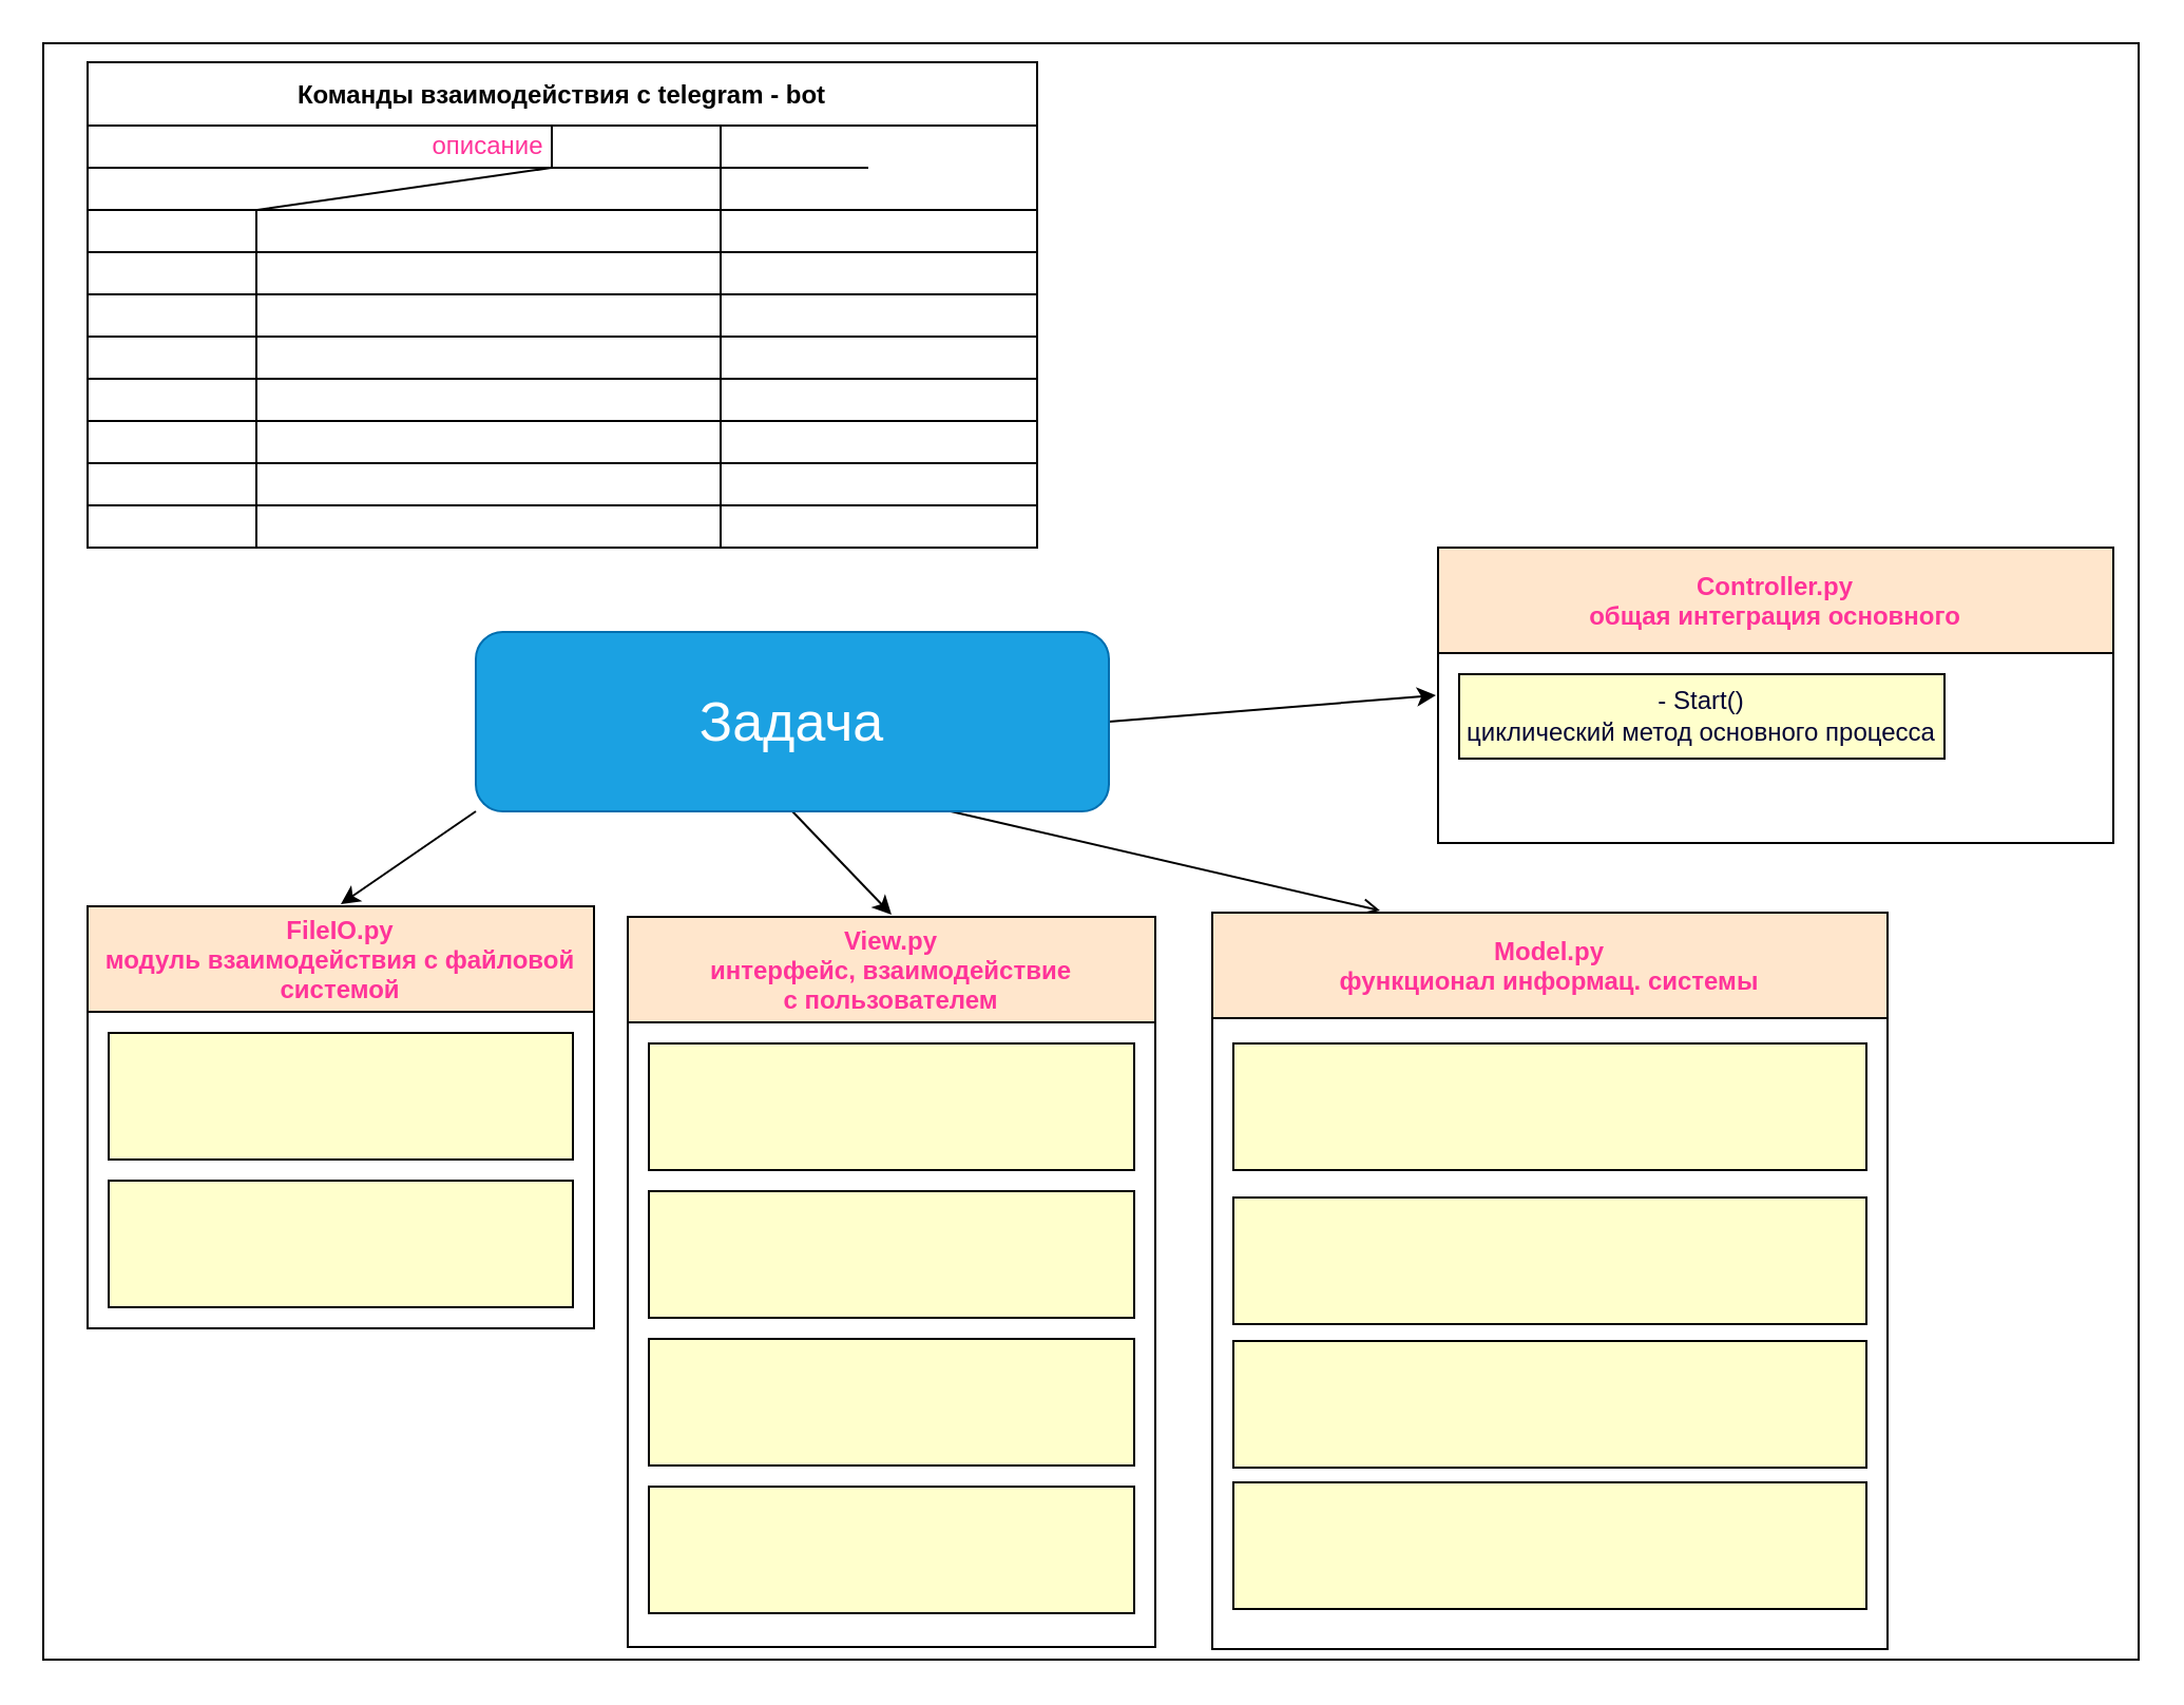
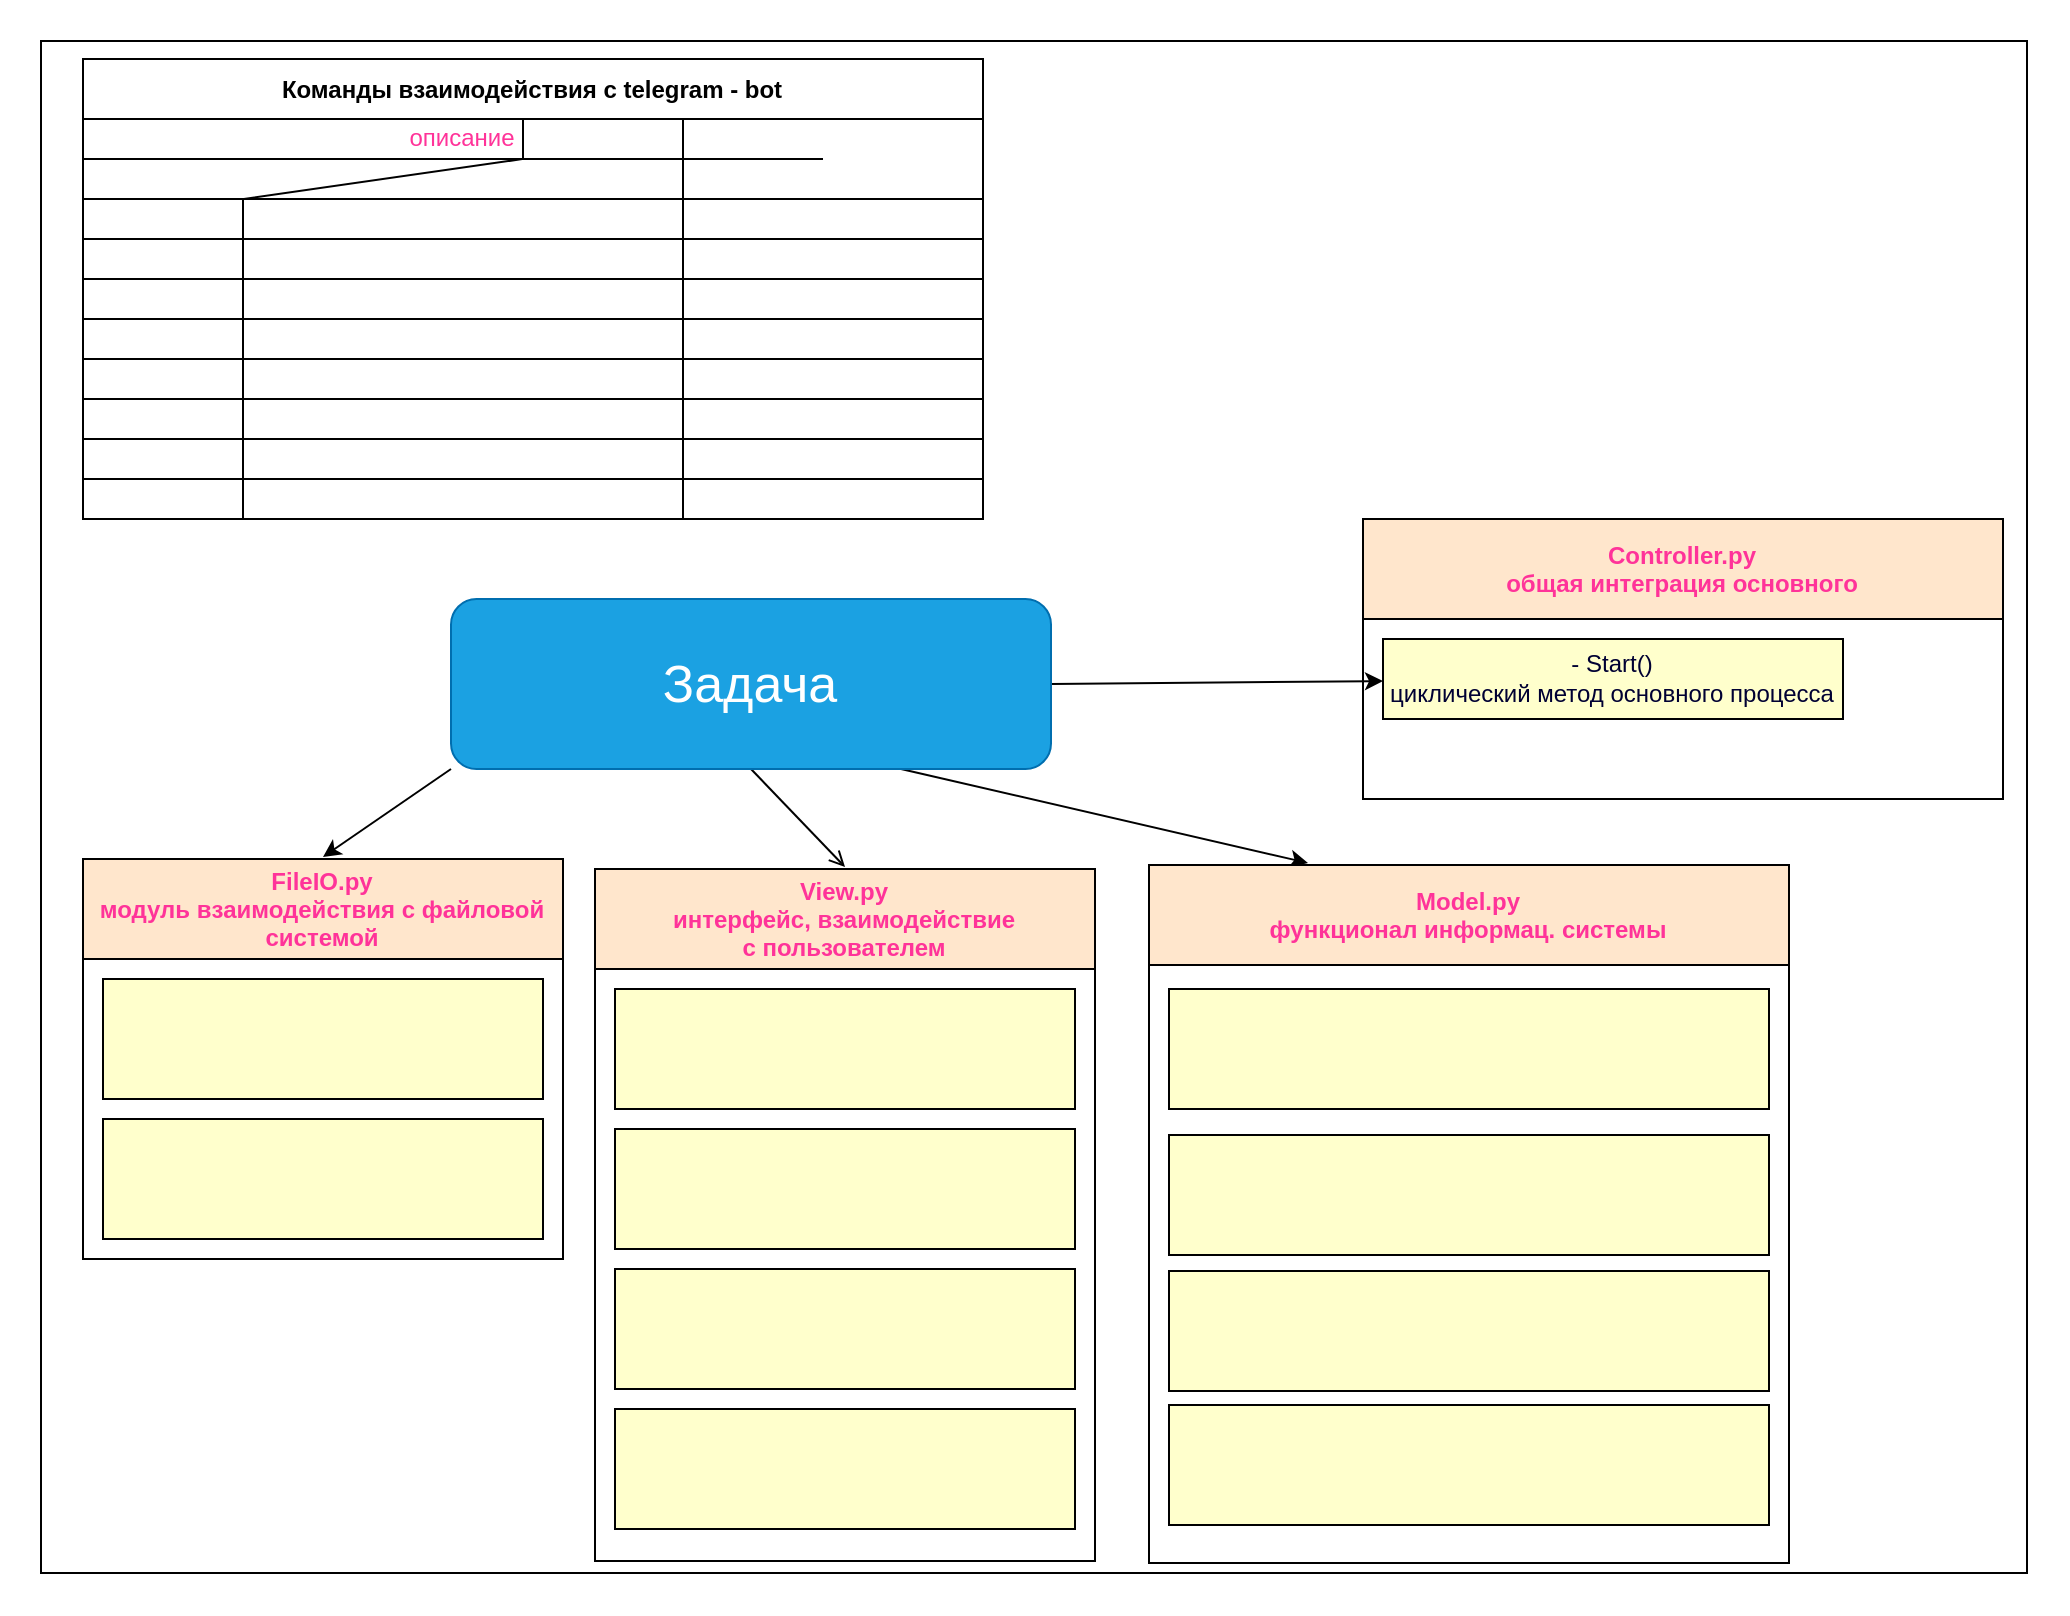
- <mxCell id="49" style="edgeStyle=none;html=1;exitX=1;exitY=0.5;exitDx=0;exitDy=0;entryX=0;entryY=0.5;entryDx=0;entryDy=0;fontColor=#00FF00;strokeColor=#000000;" parent="1" source="50" target="61" edge="1"><mxGeometry relative="1" as="geometry" /></mxCell>
+ <mxCell id="49" style="edgeStyle=none;html=1;exitX=1;exitY=0.5;exitDx=0;exitDy=0;fontColor=#00FF00;strokeColor=#000000;" parent="1" source="50" target="62" edge="1"><mxGeometry relative="1" as="geometry" /></mxCell>
- <mxCell id="48" style="edgeStyle=none;html=1;exitX=0.5;exitY=1;exitDx=0;exitDy=0;entryX=0.5;entryY=0;entryDx=0;entryDy=0;fontColor=#00FF00;strokeColor=#000000;" parent="1" source="50" target="51" edge="1"><mxGeometry relative="1" as="geometry" /></mxCell>
+ <mxCell id="48" style="edgeStyle=none;html=1;exitX=0.5;exitY=1;exitDx=0;exitDy=0;entryX=0.5;entryY=0;entryDx=0;entryDy=0;fontColor=#00FF00;strokeColor=#000000;endArrow=open;" parent="1" source="50" target="51" edge="1"><mxGeometry relative="1" as="geometry" /></mxCell>
- <mxCell id="47" style="edgeStyle=none;html=1;exitX=0.75;exitY=1;exitDx=0;exitDy=0;entryX=0.25;entryY=0;entryDx=0;entryDy=0;fontColor=#00FF00;strokeColor=#000000;endArrow=open;" parent="1" source="50" target="56" edge="1"><mxGeometry relative="1" as="geometry" /></mxCell>
+ <mxCell id="47" style="edgeStyle=none;html=1;exitX=0.75;exitY=1;exitDx=0;exitDy=0;entryX=0.25;entryY=0;entryDx=0;entryDy=0;fontColor=#00FF00;strokeColor=#000000;" parent="1" source="50" target="56" edge="1"><mxGeometry relative="1" as="geometry" /></mxCell>
